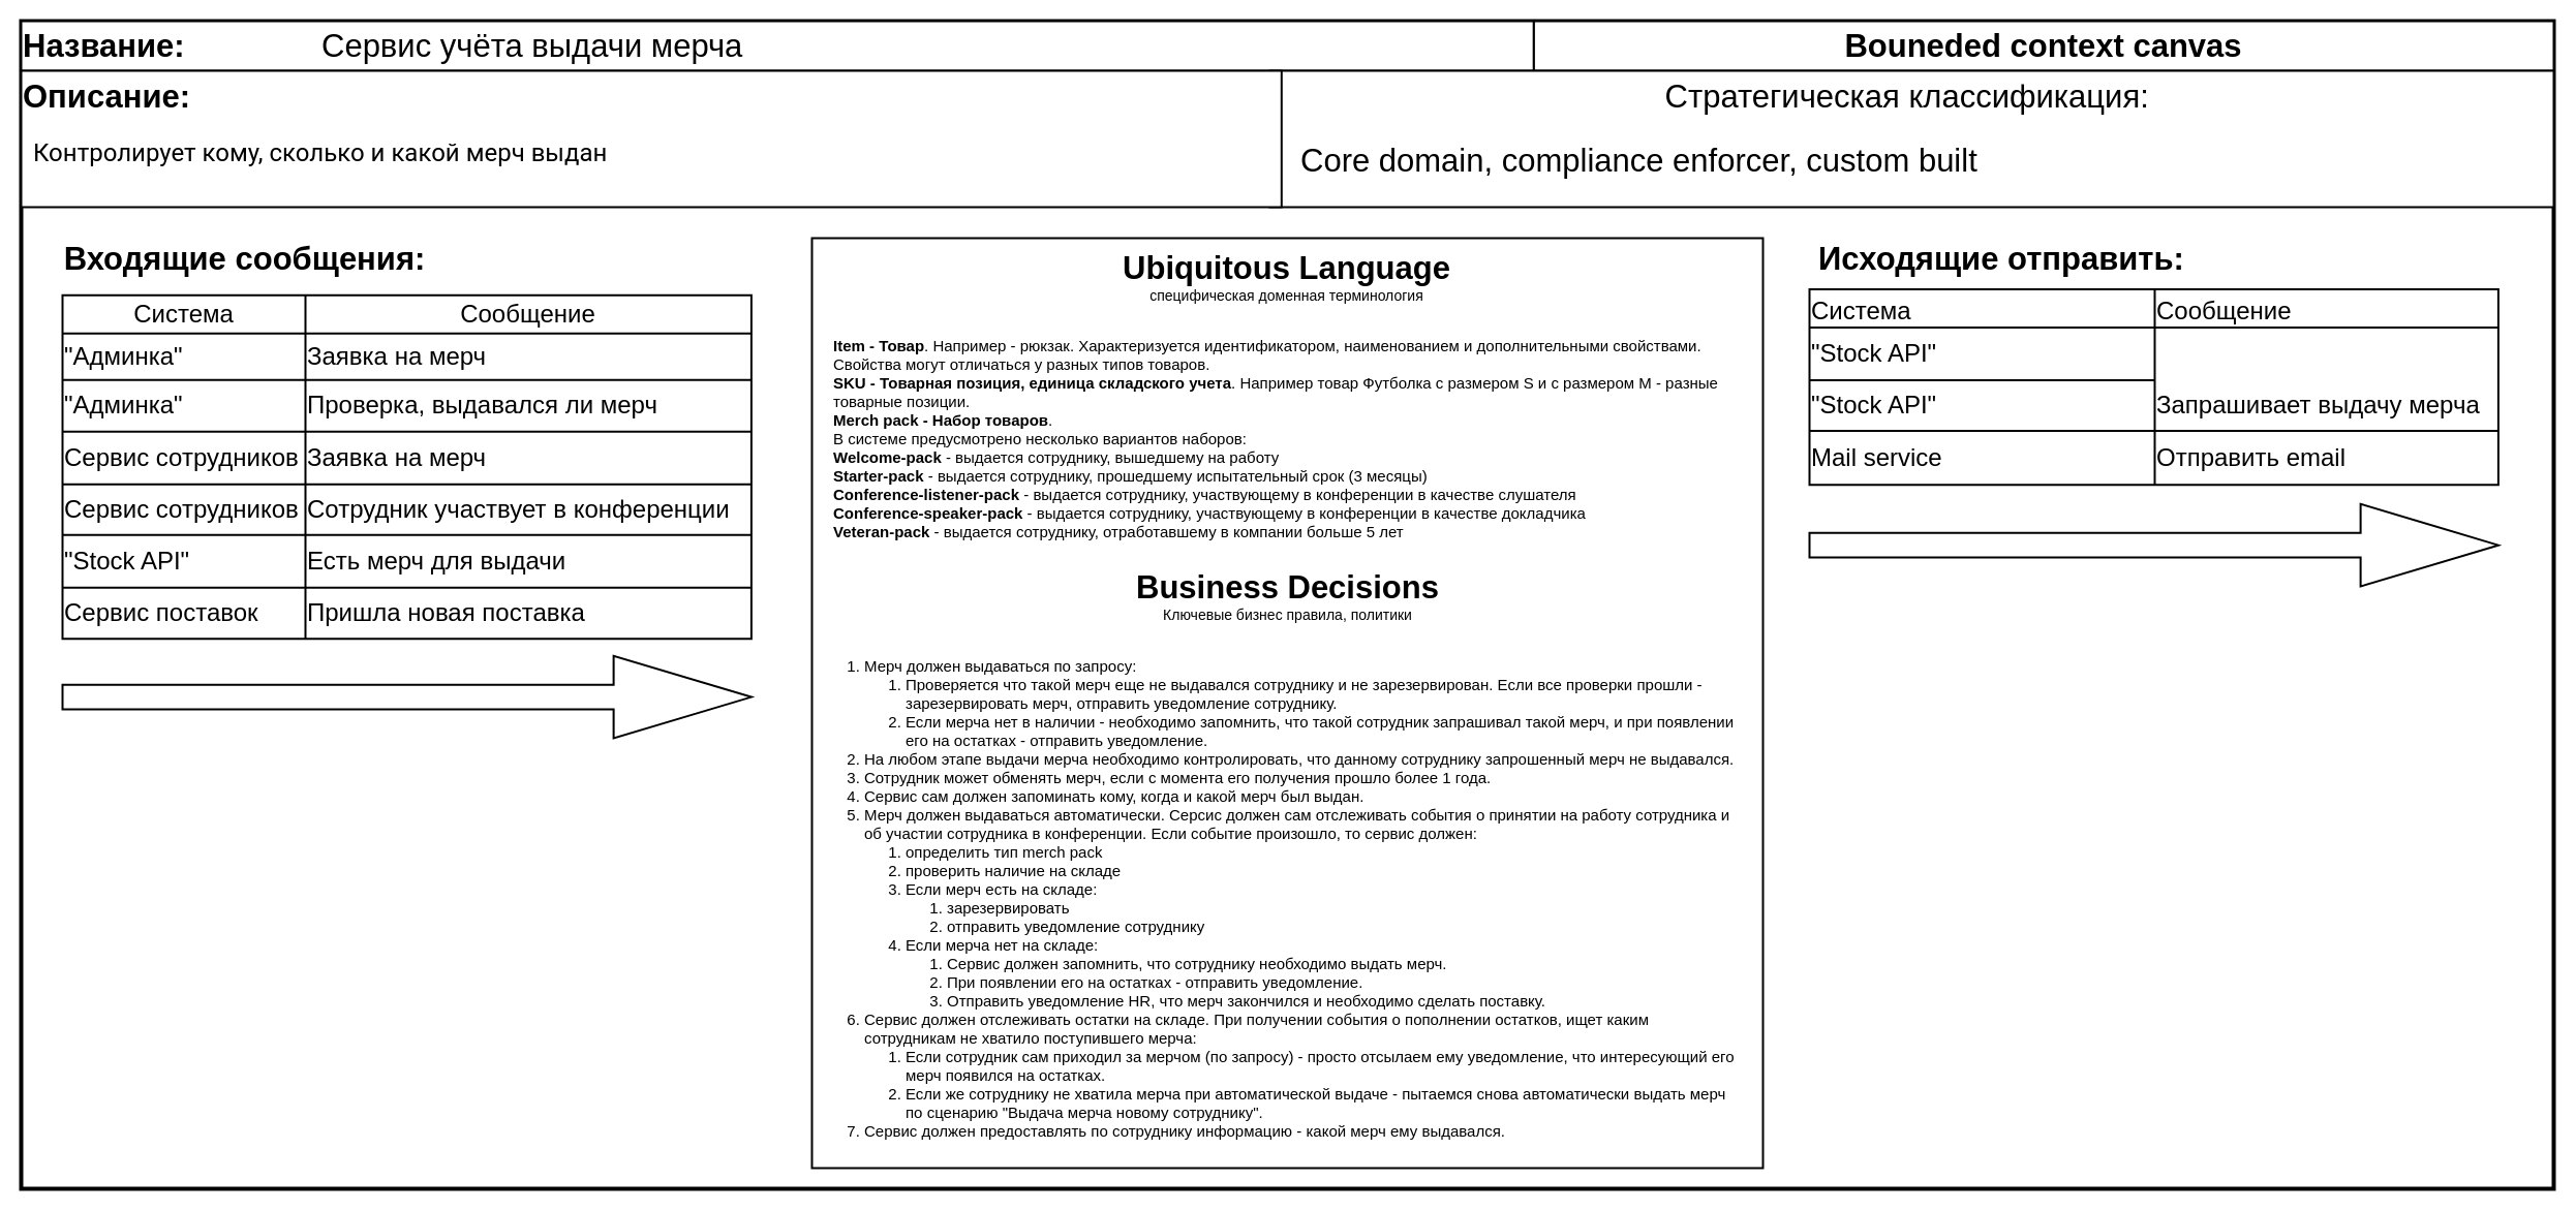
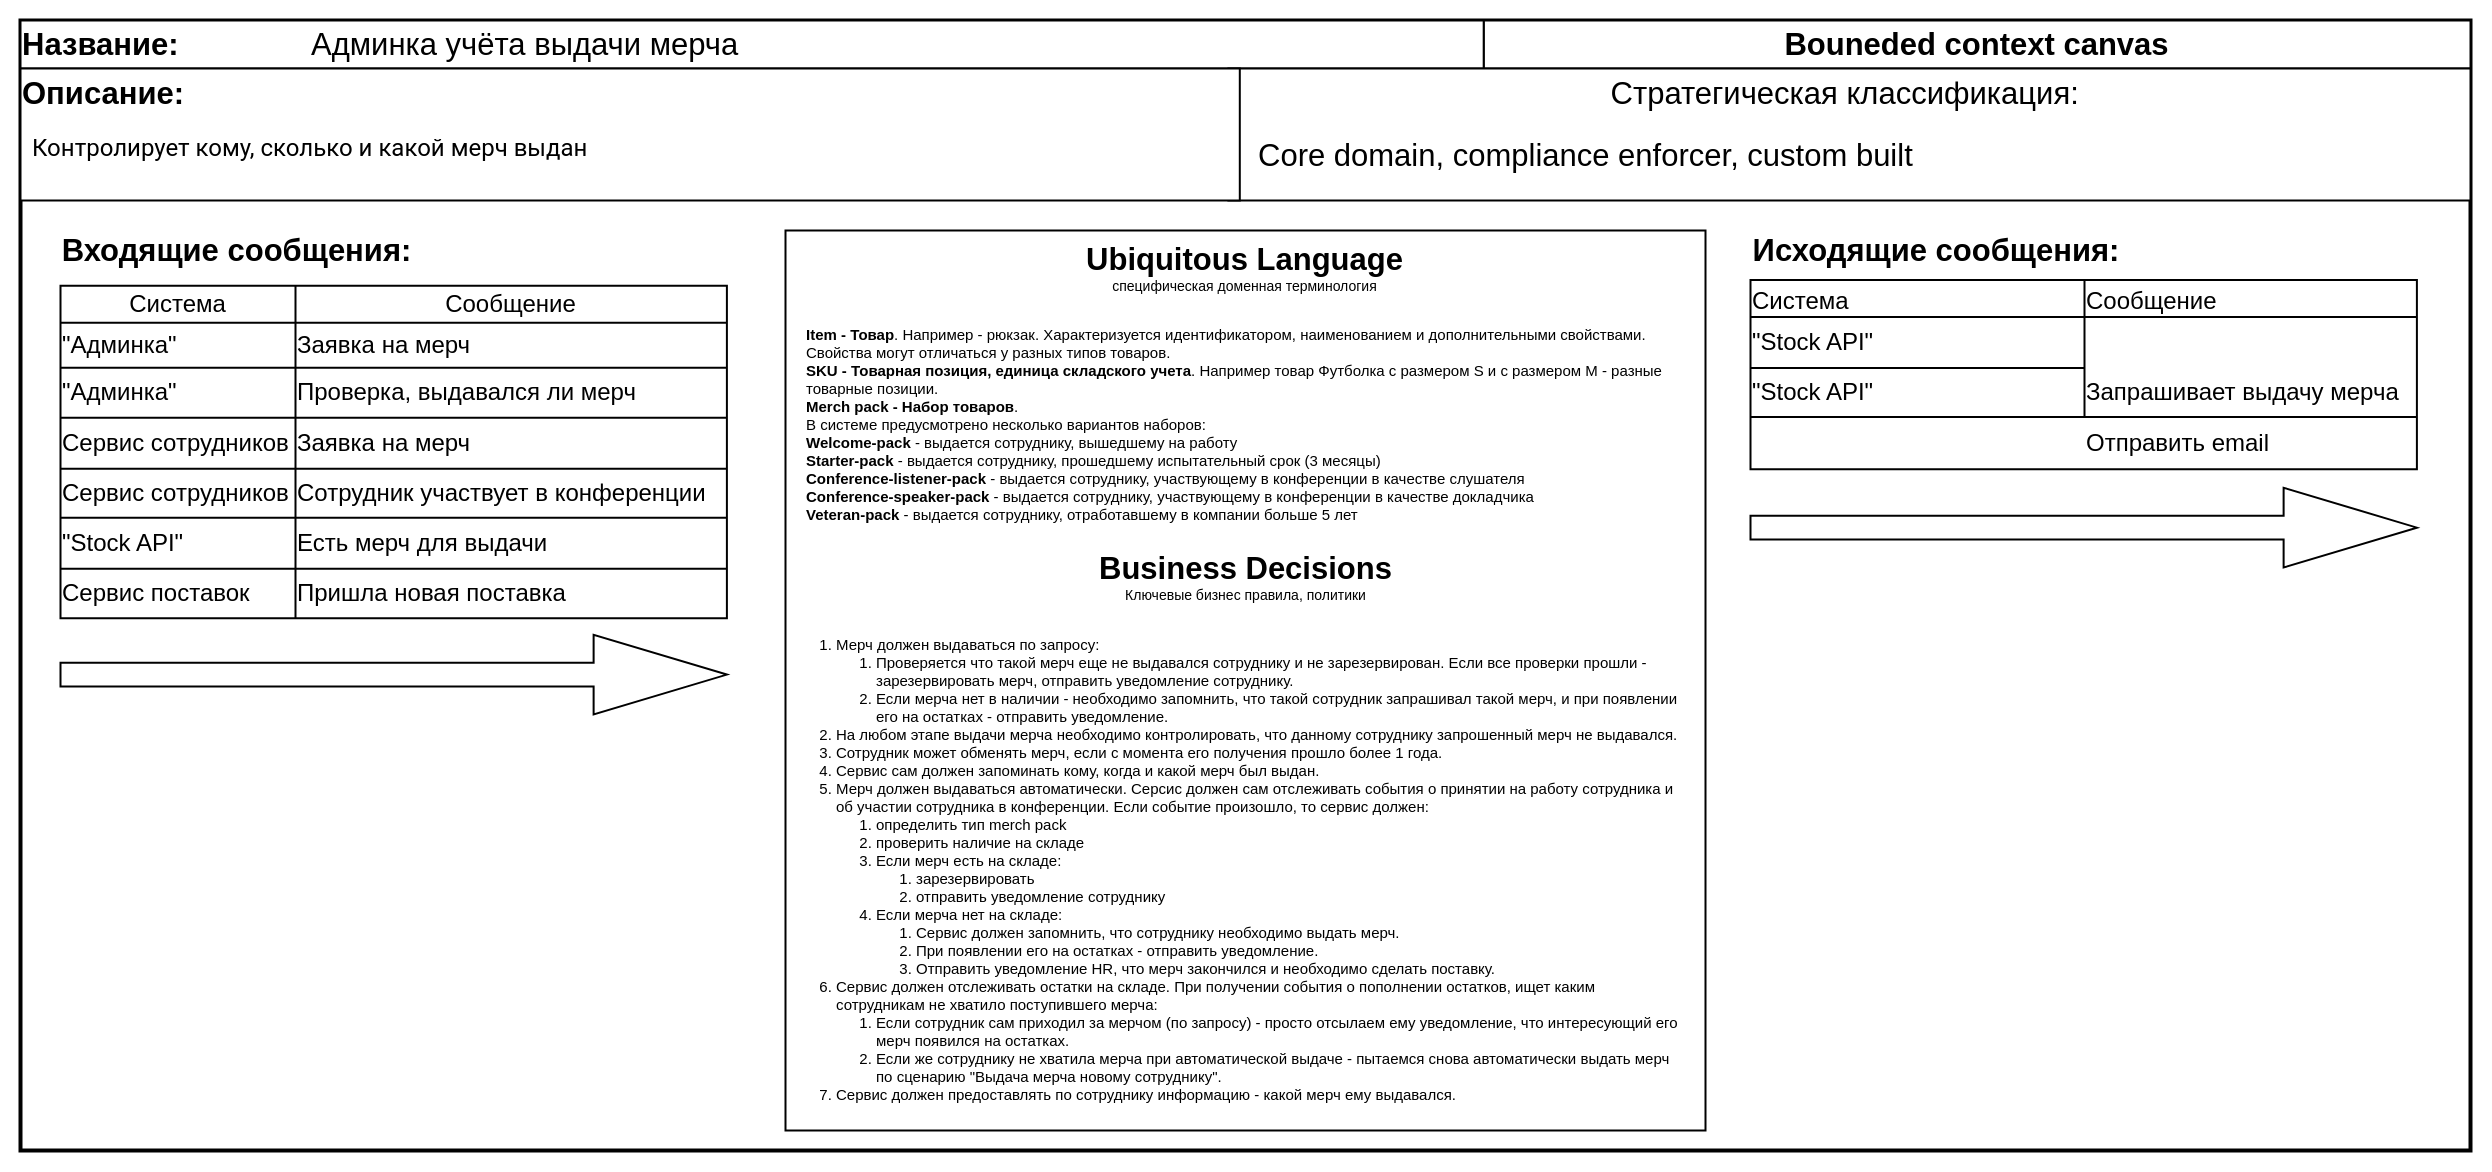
- <mxCell id="10" value="Сервис учёта выдачи мерча" style="text;html=1;strokeColor=none;fillColor=none;align=left;verticalAlign=middle;whiteSpace=wrap;rounded=0;shadow=0;fontSize=31;" parent="8" vertex="1"><mxGeometry x="289.236" y="6.0" width="1139.931" height="36.0" as="geometry" /></mxCell>
+ <mxCell id="10" value="Админка учёта выдачи мерча" style="text;html=1;strokeColor=none;fillColor=none;align=left;verticalAlign=middle;whiteSpace=wrap;rounded=0;shadow=0;fontSize=31;" parent="8" vertex="1"><mxGeometry x="289.236" y="6.0" width="1139.931" height="36.0" as="geometry" /></mxCell>
- <mxCell id="61" value="&lt;b&gt;Исходящие отправить:&lt;/b&gt;" style="text;html=1;strokeColor=none;fillColor=none;align=center;verticalAlign=middle;whiteSpace=wrap;rounded=0;shadow=0;glass=0;sketch=0;fontSize=31;" parent="47" vertex="1"><mxGeometry width="372.4" height="39.881" as="geometry" /></mxCell>
+ <mxCell id="61" value="&lt;b&gt;Исходящие сообщения:&lt;/b&gt;" style="text;html=1;strokeColor=none;fillColor=none;align=center;verticalAlign=middle;whiteSpace=wrap;rounded=0;shadow=0;glass=0;sketch=0;fontSize=31;" parent="47" vertex="1"><mxGeometry width="372.4" height="39.881" as="geometry" /></mxCell>
- <mxCell id="58" value="Mail service" style="shape=partialRectangle;html=1;whiteSpace=wrap;connectable=0;fillColor=none;top=0;left=0;bottom=0;right=0;overflow=hidden;pointerEvents=1;rounded=0;shadow=0;glass=0;sketch=0;fontSize=24;strokeColor=default;strokeWidth=2;align=left;verticalAlign=middle;" parent="57" vertex="1"><mxGeometry width="334" height="52" as="geometry"><mxRectangle width="334" height="52" as="alternateBounds" /></mxGeometry></mxCell>
